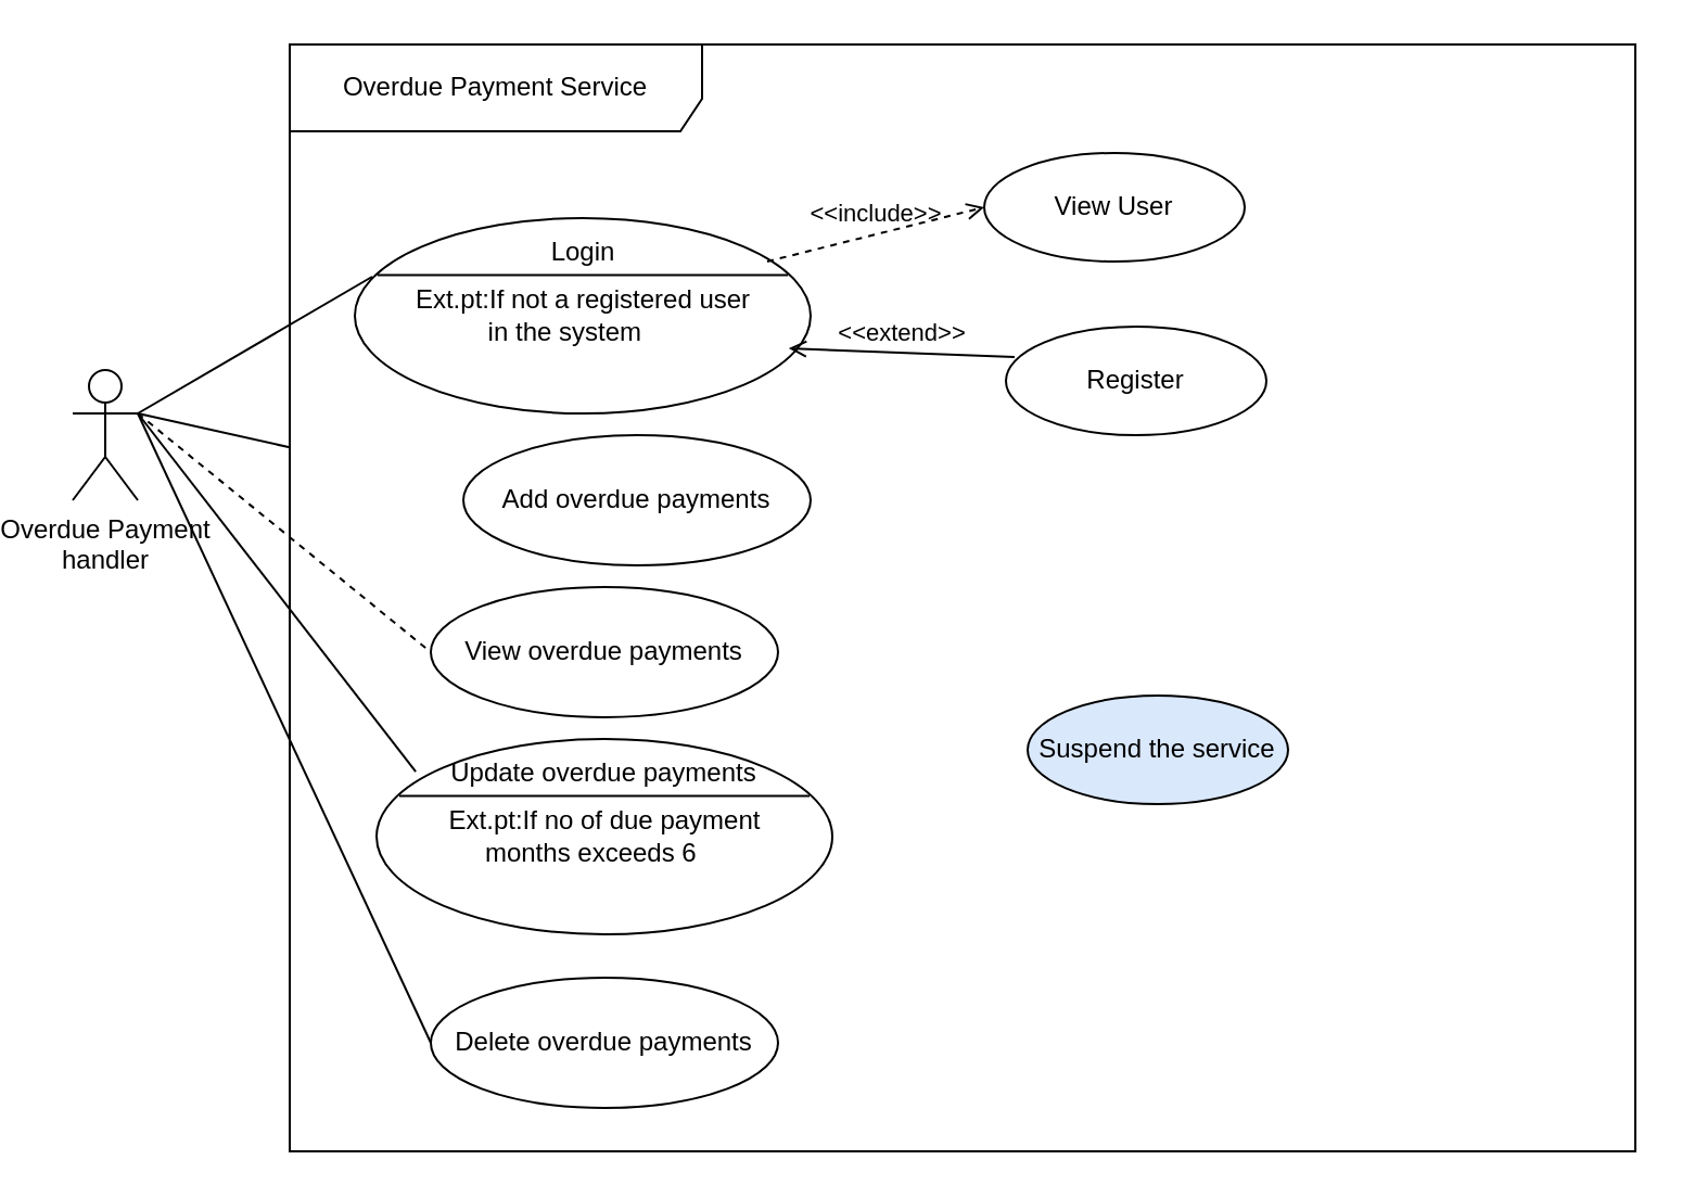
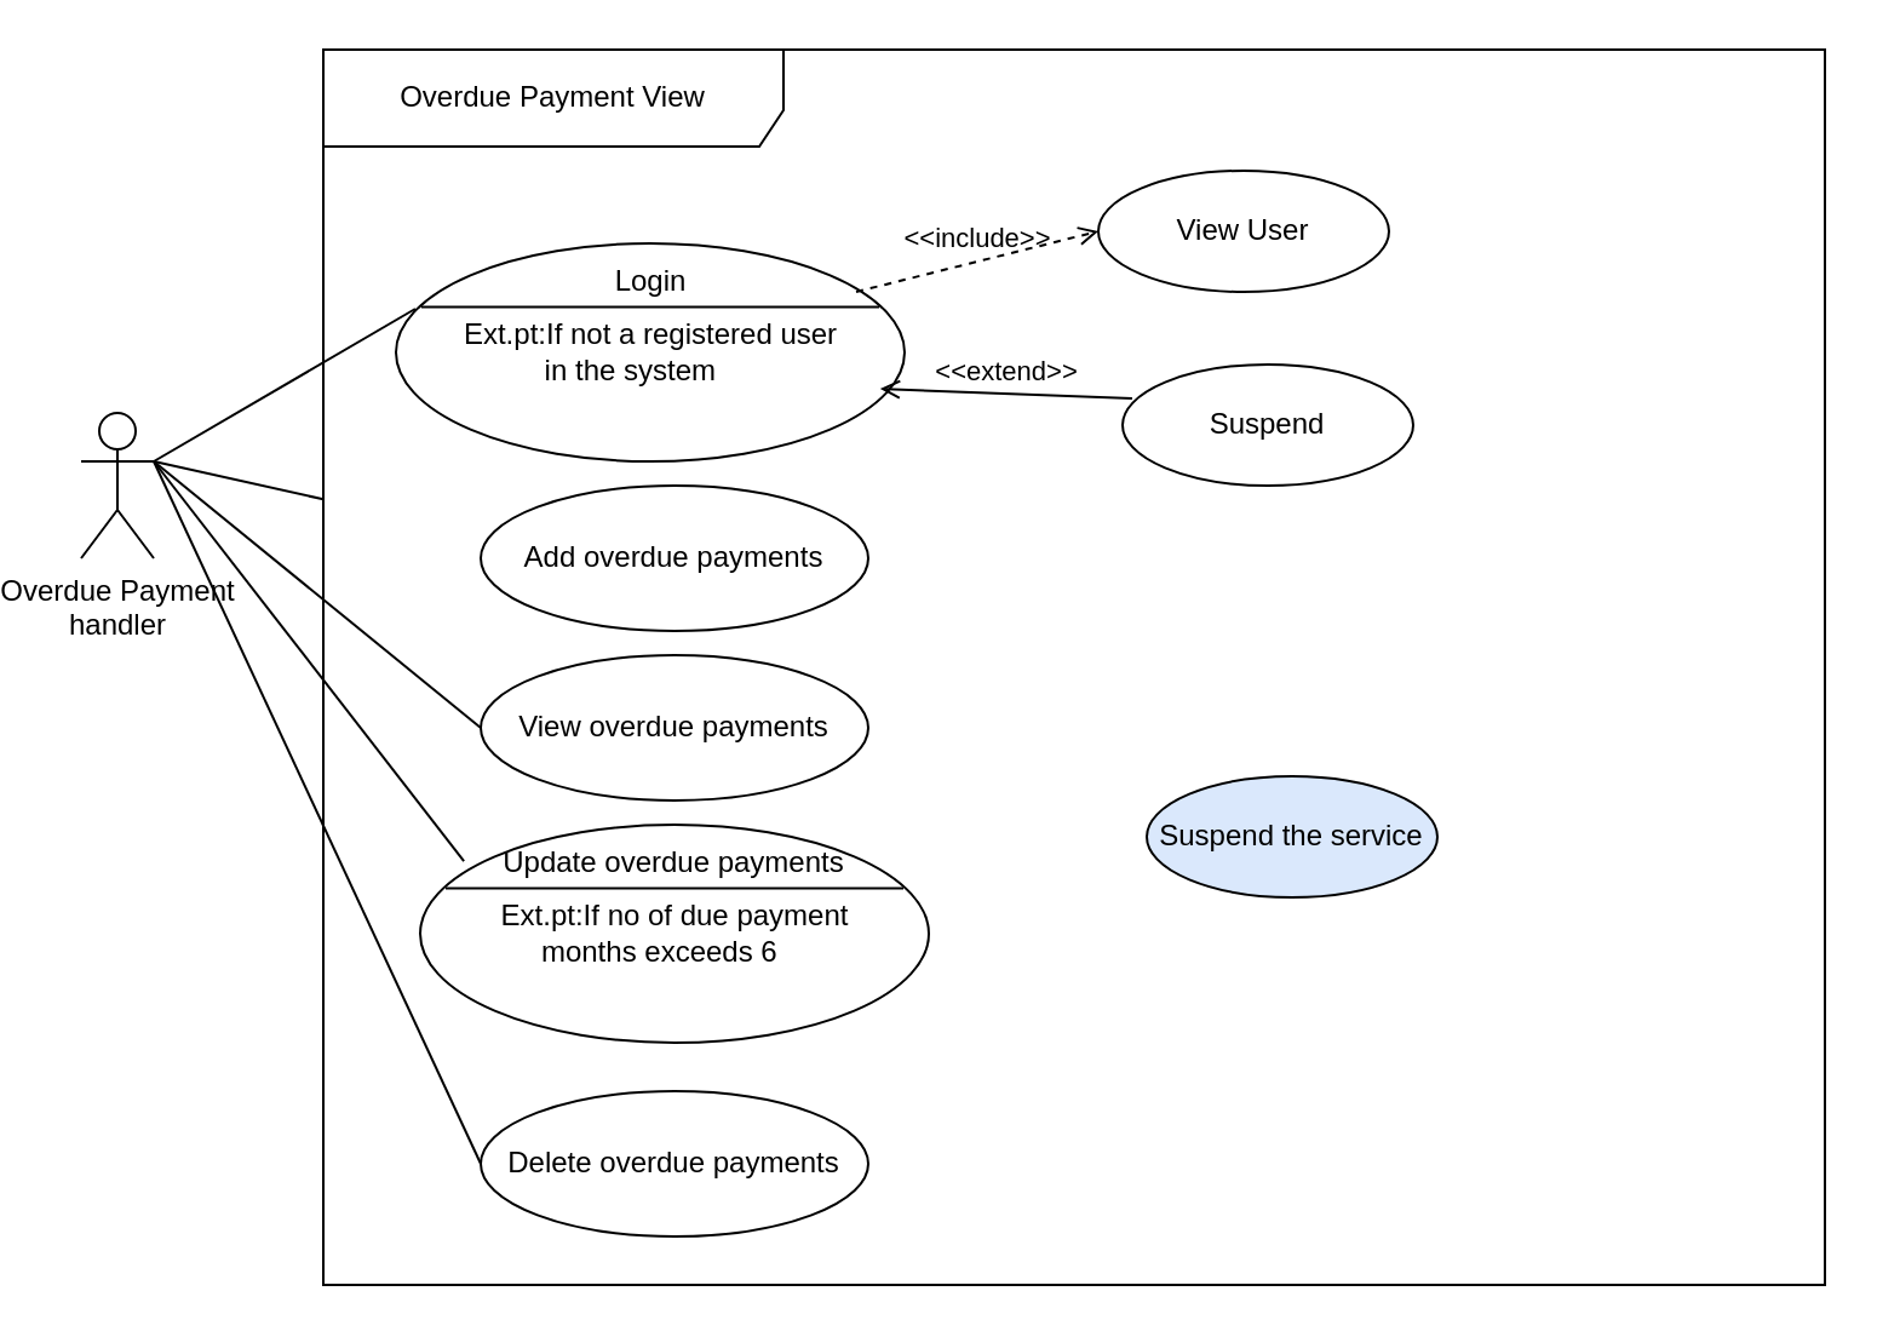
- <mxCell id="2" value="Overdue Payment Service" style="shape=umlFrame;whiteSpace=wrap;html=1;width=190;height=40;" parent="1" vertex="1"><mxGeometry x="120" y="20" width="620" height="510" as="geometry" /></mxCell>
+ <mxCell id="2" value="Overdue Payment View" style="shape=umlFrame;whiteSpace=wrap;html=1;width=190;height=40;" parent="1" vertex="1"><mxGeometry x="120" y="20" width="620" height="510" as="geometry" /></mxCell>
- <mxCell id="10" value="Register" style="ellipse;whiteSpace=wrap;html=1;" parent="1" vertex="1"><mxGeometry x="450" y="150" width="120" height="50" as="geometry" /></mxCell>
+ <mxCell id="10" value="Suspend" style="ellipse;whiteSpace=wrap;html=1;" parent="1" vertex="1"><mxGeometry x="450" y="150" width="120" height="50" as="geometry" /></mxCell>
- <mxCell id="17" value="" style="endArrow=none;html=1;rounded=0;entryX=0;entryY=0.5;entryDx=0;entryDy=0;exitX=1;exitY=0.333;exitDx=0;exitDy=0;exitPerimeter=0;dashed=1;" parent="1" source="3" target="22" edge="1"><mxGeometry width="50" height="50" relative="1" as="geometry"><mxPoint x="60" y="200" as="sourcePoint" /><mxPoint x="195" y="400" as="targetPoint" /></mxGeometry></mxCell>
+ <mxCell id="17" value="" style="endArrow=none;html=1;rounded=0;entryX=0;entryY=0.5;entryDx=0;entryDy=0;exitX=1;exitY=0.333;exitDx=0;exitDy=0;exitPerimeter=0;" parent="1" source="3" target="22" edge="1"><mxGeometry width="50" height="50" relative="1" as="geometry"><mxPoint x="60" y="200" as="sourcePoint" /><mxPoint x="195" y="400" as="targetPoint" /></mxGeometry></mxCell>
- <mxCell id="12" value="Add overdue payments" style="ellipse;whiteSpace=wrap;html=1;" parent="1" vertex="1"><mxGeometry x="200" y="200" width="160" height="60" as="geometry" /></mxCell>
+ <mxCell id="12" value="Add overdue payments" style="ellipse;whiteSpace=wrap;html=1;" parent="1" vertex="1"><mxGeometry x="185" y="200" width="160" height="60" as="geometry" /></mxCell>
